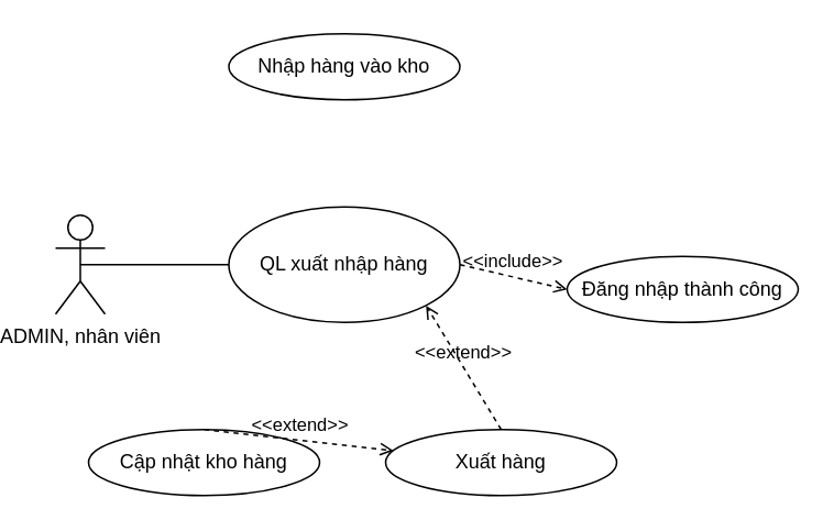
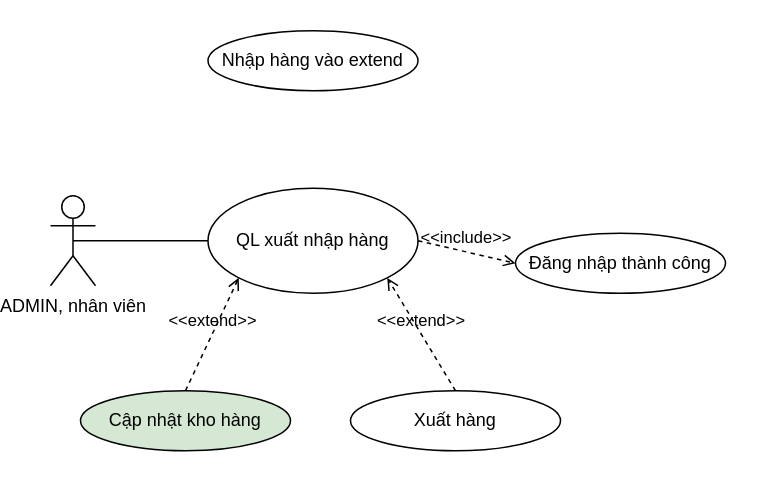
- <mxCell id="5" value="Nhập hàng vào kho" style="ellipse;whiteSpace=wrap;html=1;" parent="1" vertex="1"><mxGeometry x="125" y="20" width="140" height="40" as="geometry" /></mxCell>
+ <mxCell id="5" value="Nhập hàng vào extend" style="ellipse;whiteSpace=wrap;html=1;" parent="1" vertex="1"><mxGeometry x="125" y="20" width="140" height="40" as="geometry" /></mxCell>
- <mxCell id="9" value="&amp;lt;&amp;lt;extend&amp;gt;&amp;gt;" style="html=1;verticalAlign=bottom;labelBackgroundColor=none;endArrow=open;endFill=0;dashed=1;rounded=0;exitX=0.5;exitY=0;exitDx=0;exitDy=0;" parent="1" source="8" target="10" edge="1"><mxGeometry width="160" relative="1" as="geometry"><mxPoint x="340" y="270" as="sourcePoint" /><mxPoint x="254" y="195" as="targetPoint" /></mxGeometry></mxCell>
+ <mxCell id="9" value="&amp;lt;&amp;lt;extend&amp;gt;&amp;gt;" style="html=1;verticalAlign=bottom;labelBackgroundColor=none;endArrow=open;endFill=0;dashed=1;rounded=0;entryX=0;entryY=1;entryDx=0;entryDy=0;exitX=0.5;exitY=0;exitDx=0;exitDy=0;" parent="1" source="8" target="3" edge="1"><mxGeometry width="160" relative="1" as="geometry"><mxPoint x="340" y="270" as="sourcePoint" /><mxPoint x="254" y="195" as="targetPoint" /></mxGeometry></mxCell>
- <mxCell id="8" value="Cập nhật kho hàng" style="ellipse;whiteSpace=wrap;html=1;" parent="1" vertex="1"><mxGeometry x="40" y="260" width="140" height="40" as="geometry" /></mxCell>
+ <mxCell id="8" value="Cập nhật kho hàng" style="ellipse;whiteSpace=wrap;html=1;fillColor=#d5e8d4;" parent="1" vertex="1"><mxGeometry x="40" y="260" width="140" height="40" as="geometry" /></mxCell>
